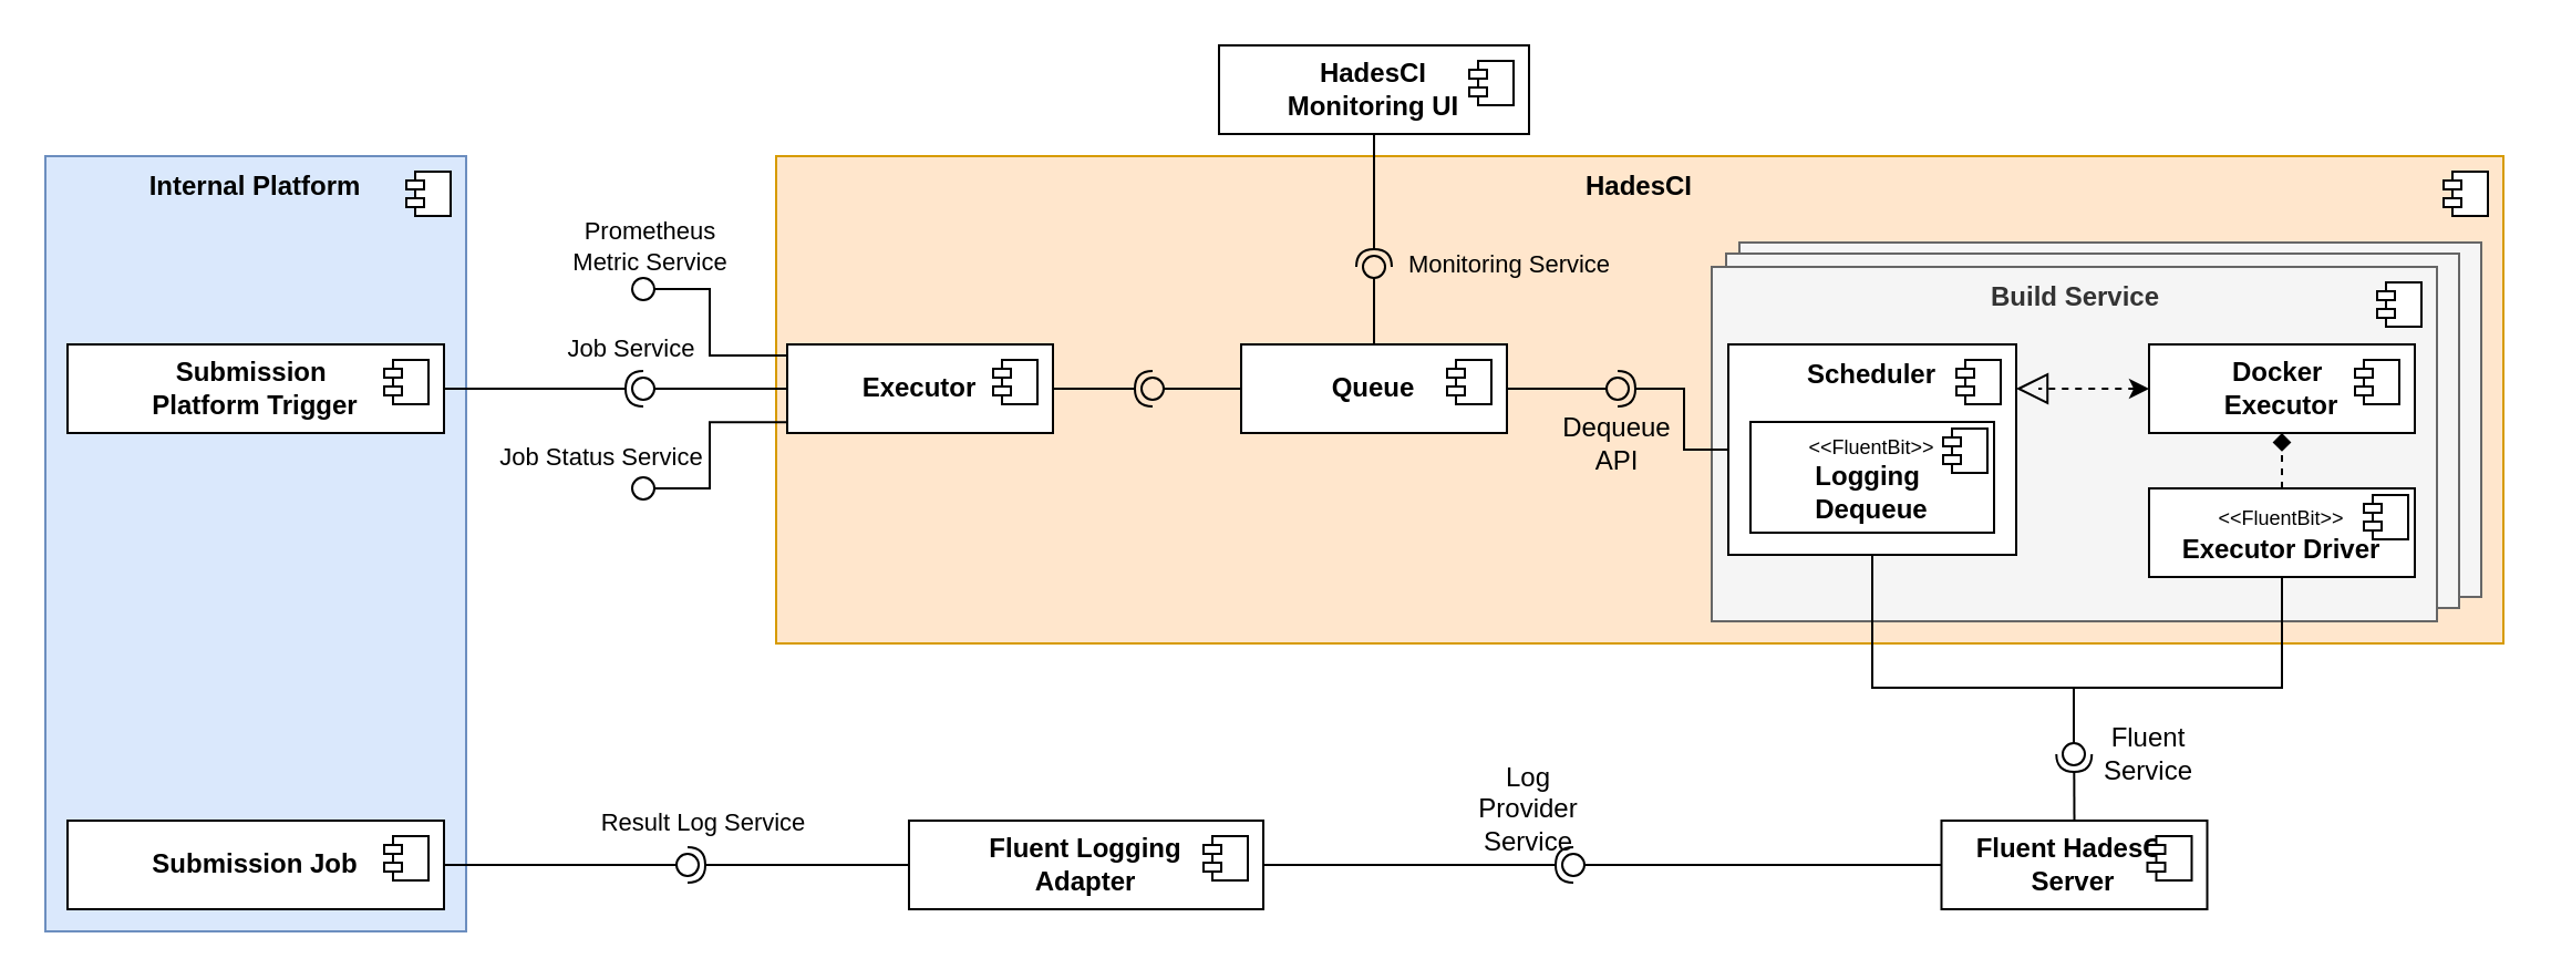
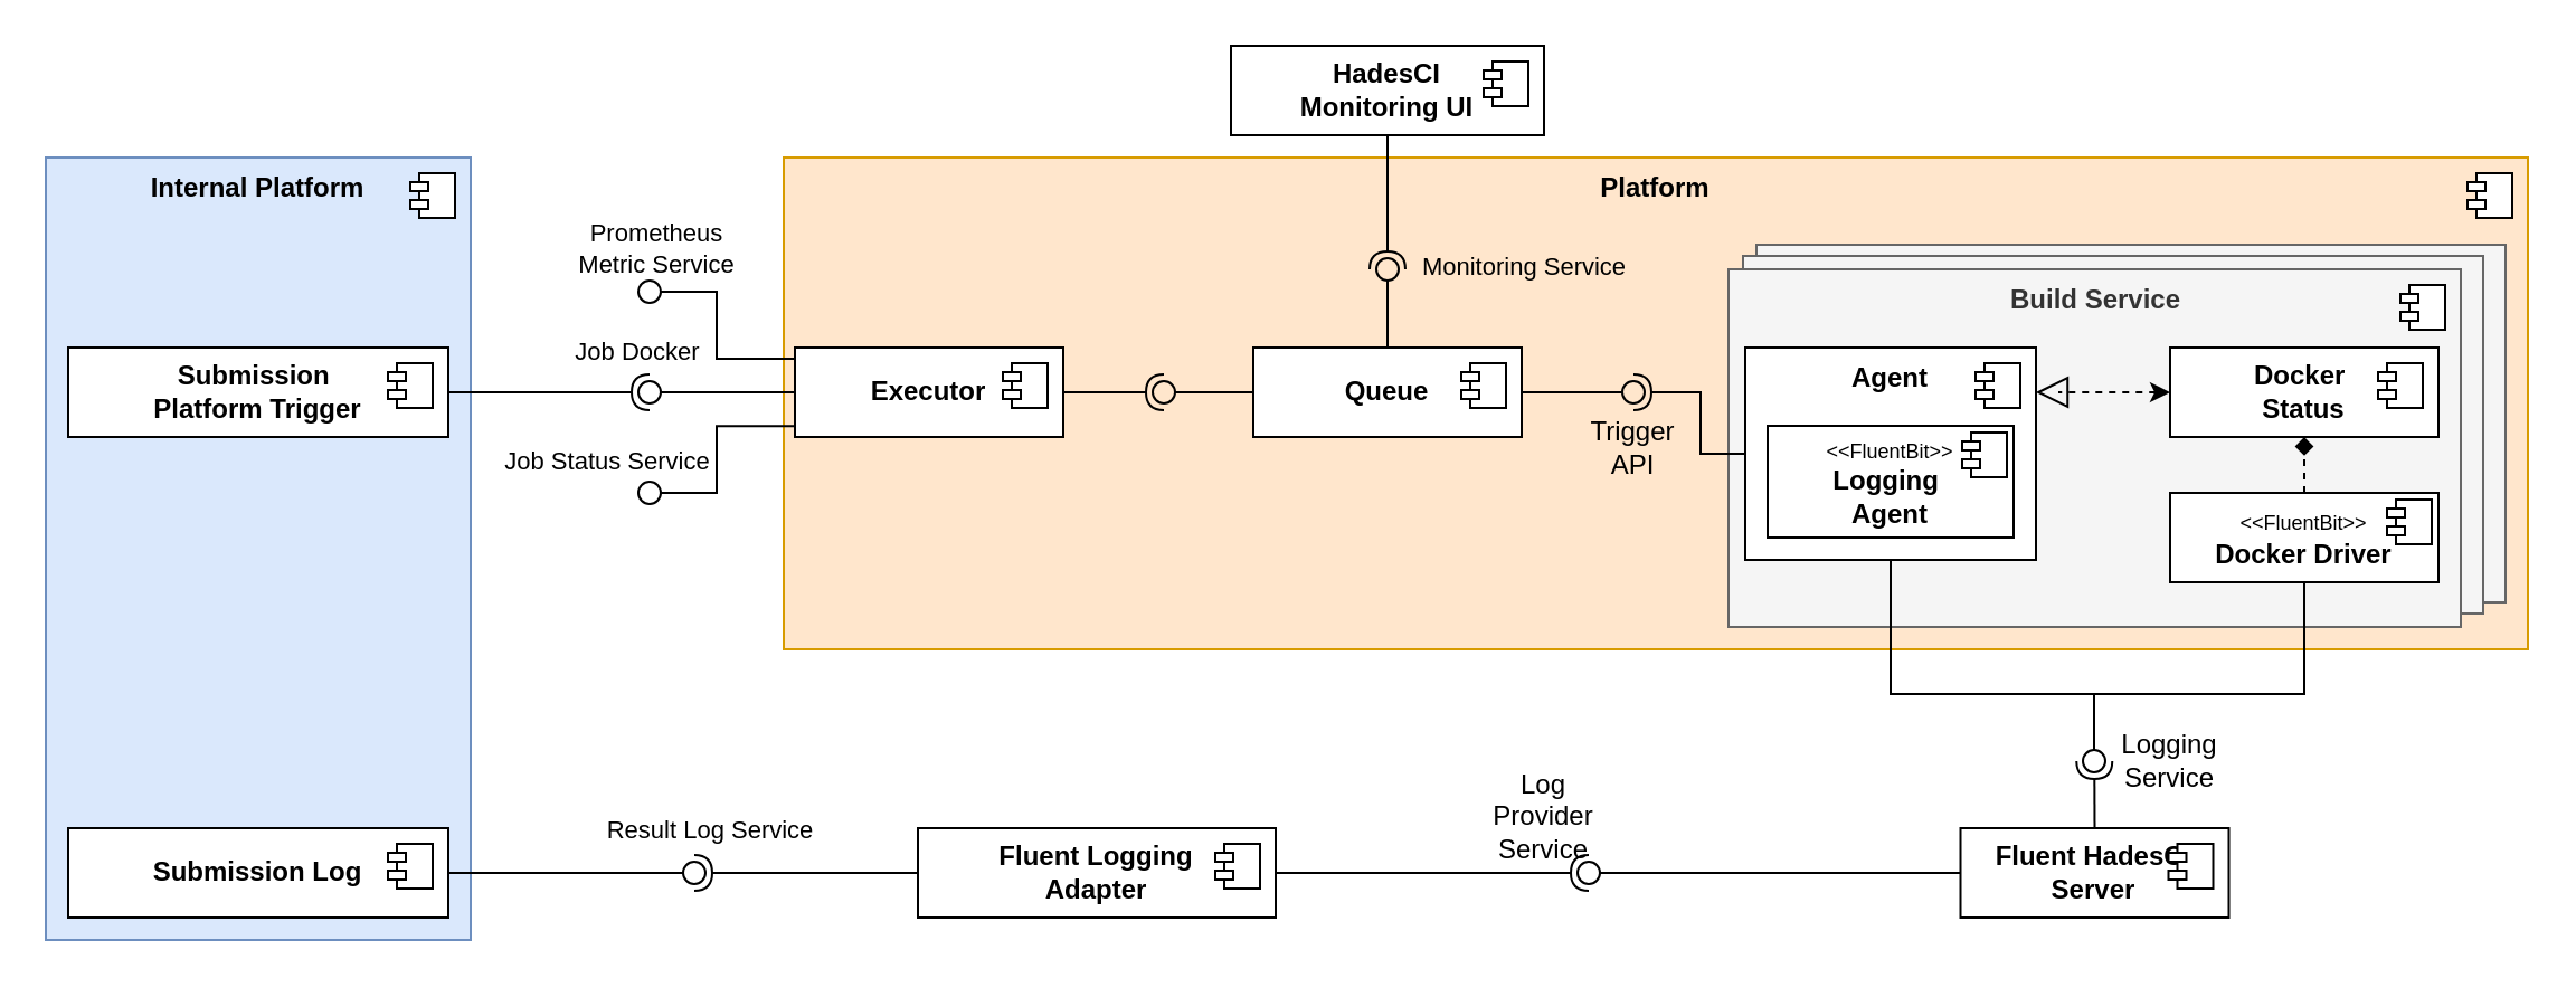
- <mxCell id="2" value="&lt;div&gt;&lt;b&gt;HadesCI&lt;/b&gt;&lt;/div&gt;" style="html=1;dropTarget=0;whiteSpace=wrap;verticalAlign=top;fillColor=#ffe6cc;strokeColor=#d79b00;" parent="1" vertex="1"><mxGeometry x="350" y="70" width="780" height="220" as="geometry" /></mxCell>
+ <mxCell id="2" value="&lt;div&gt;&lt;b&gt;Platform&lt;/b&gt;&lt;/div&gt;" style="html=1;dropTarget=0;whiteSpace=wrap;verticalAlign=top;fillColor=#ffe6cc;strokeColor=#d79b00;" parent="1" vertex="1"><mxGeometry x="350" y="70" width="780" height="220" as="geometry" /></mxCell>
- <mxCell id="34" value="Job Service" style="text;html=1;align=center;verticalAlign=middle;whiteSpace=wrap;rounded=0;fontSize=11;" parent="1" vertex="1"><mxGeometry x="250" y="150" width="70" height="14" as="geometry" /></mxCell>
+ <mxCell id="34" value="Job Docker" style="text;html=1;align=center;verticalAlign=middle;whiteSpace=wrap;rounded=0;fontSize=11;" parent="1" vertex="1"><mxGeometry x="250" y="150" width="70" height="14" as="geometry" /></mxCell>
- <mxCell id="20" value="&lt;b&gt;Scheduler&lt;/b&gt;" style="html=1;dropTarget=0;whiteSpace=wrap;verticalAlign=top;" parent="1" vertex="1"><mxGeometry x="780" y="155" width="130" height="95" as="geometry" /></mxCell>
+ <mxCell id="20" value="&lt;b&gt;Agent&lt;/b&gt;" style="html=1;dropTarget=0;whiteSpace=wrap;verticalAlign=top;" parent="1" vertex="1"><mxGeometry x="780" y="155" width="130" height="95" as="geometry" /></mxCell>
- <mxCell id="22" value="&lt;b&gt;Docker&amp;nbsp;&lt;/b&gt;&lt;div&gt;&lt;b&gt;Executor&lt;/b&gt;&lt;/div&gt;" style="html=1;dropTarget=0;whiteSpace=wrap;" parent="1" vertex="1"><mxGeometry x="970" y="155" width="120" height="40" as="geometry" /></mxCell>
+ <mxCell id="22" value="&lt;b&gt;Docker&amp;nbsp;&lt;/b&gt;&lt;div&gt;&lt;b&gt;Status&lt;/b&gt;&lt;/div&gt;" style="html=1;dropTarget=0;whiteSpace=wrap;" parent="1" vertex="1"><mxGeometry x="970" y="155" width="120" height="40" as="geometry" /></mxCell>
- <mxCell id="31" value="Dequeue API" style="text;html=1;align=center;verticalAlign=middle;whiteSpace=wrap;rounded=0;" parent="1" vertex="1"><mxGeometry x="700" y="185" width="60" height="30" as="geometry" /></mxCell>
+ <mxCell id="31" value="Trigger API" style="text;html=1;align=center;verticalAlign=middle;whiteSpace=wrap;rounded=0;" parent="1" vertex="1"><mxGeometry x="700" y="185" width="60" height="30" as="geometry" /></mxCell>
- <mxCell id="58" value="&lt;font style=&quot;font-size: 9px;&quot;&gt;&amp;lt;&amp;lt;FluentBit&amp;gt;&amp;gt;&lt;/font&gt;&lt;br&gt;&lt;b&gt;Logging&amp;nbsp;&lt;/b&gt;&lt;div&gt;&lt;div&gt;&lt;b&gt;Dequeue&lt;/b&gt;&lt;/div&gt;&lt;/div&gt;" style="html=1;dropTarget=0;whiteSpace=wrap;" parent="1" vertex="1"><mxGeometry x="790" y="190" width="110" height="50" as="geometry" /></mxCell>
+ <mxCell id="58" value="&lt;font style=&quot;font-size: 9px;&quot;&gt;&amp;lt;&amp;lt;FluentBit&amp;gt;&amp;gt;&lt;/font&gt;&lt;br&gt;&lt;b&gt;Logging&amp;nbsp;&lt;/b&gt;&lt;div&gt;&lt;div&gt;&lt;b&gt;Agent&lt;/b&gt;&lt;/div&gt;&lt;/div&gt;" style="html=1;dropTarget=0;whiteSpace=wrap;" parent="1" vertex="1"><mxGeometry x="790" y="190" width="110" height="50" as="geometry" /></mxCell>
- <mxCell id="38" value="&lt;font style=&quot;font-size: 9px;&quot;&gt;&amp;lt;&amp;lt;FluentBit&amp;gt;&amp;gt;&lt;/font&gt;&lt;div&gt;&lt;b&gt;Executor Driver&lt;/b&gt;&lt;/div&gt;" style="html=1;dropTarget=0;whiteSpace=wrap;" parent="1" vertex="1"><mxGeometry x="970" y="220" width="120" height="40" as="geometry" /></mxCell>
+ <mxCell id="38" value="&lt;font style=&quot;font-size: 9px;&quot;&gt;&amp;lt;&amp;lt;FluentBit&amp;gt;&amp;gt;&lt;/font&gt;&lt;div&gt;&lt;b&gt;Docker Driver&lt;/b&gt;&lt;/div&gt;" style="html=1;dropTarget=0;whiteSpace=wrap;" parent="1" vertex="1"><mxGeometry x="970" y="220" width="120" height="40" as="geometry" /></mxCell>
- <mxCell id="63" value="Fluent Service" style="text;html=1;align=center;verticalAlign=middle;whiteSpace=wrap;rounded=0;" parent="1" vertex="1"><mxGeometry x="940" y="325" width="60" height="30" as="geometry" /></mxCell>
+ <mxCell id="63" value="Logging Service" style="text;html=1;align=center;verticalAlign=middle;whiteSpace=wrap;rounded=0;" parent="1" vertex="1"><mxGeometry x="940" y="325" width="60" height="30" as="geometry" /></mxCell>
- <mxCell id="49" value="&lt;div&gt;&lt;b&gt;Submission Job&lt;/b&gt;&lt;/div&gt;" style="html=1;dropTarget=0;whiteSpace=wrap;" parent="1" vertex="1"><mxGeometry x="30" y="370" width="170" height="40" as="geometry" /></mxCell>
+ <mxCell id="49" value="&lt;div&gt;&lt;b&gt;Submission Log&lt;/b&gt;&lt;/div&gt;" style="html=1;dropTarget=0;whiteSpace=wrap;" parent="1" vertex="1"><mxGeometry x="30" y="370" width="170" height="40" as="geometry" /></mxCell>
